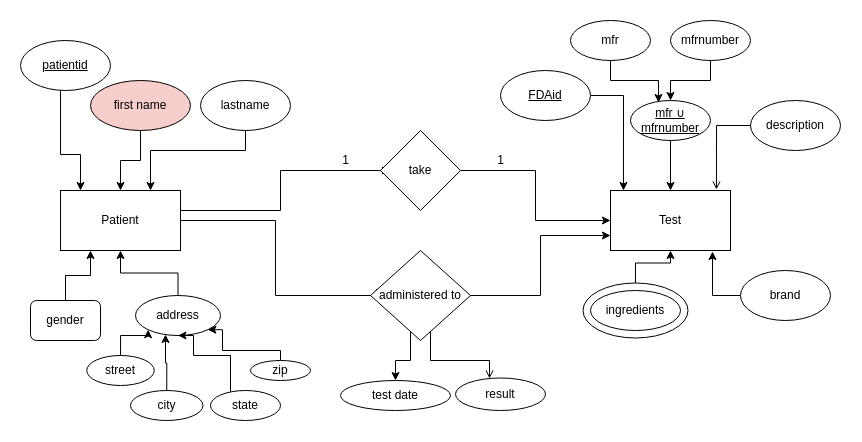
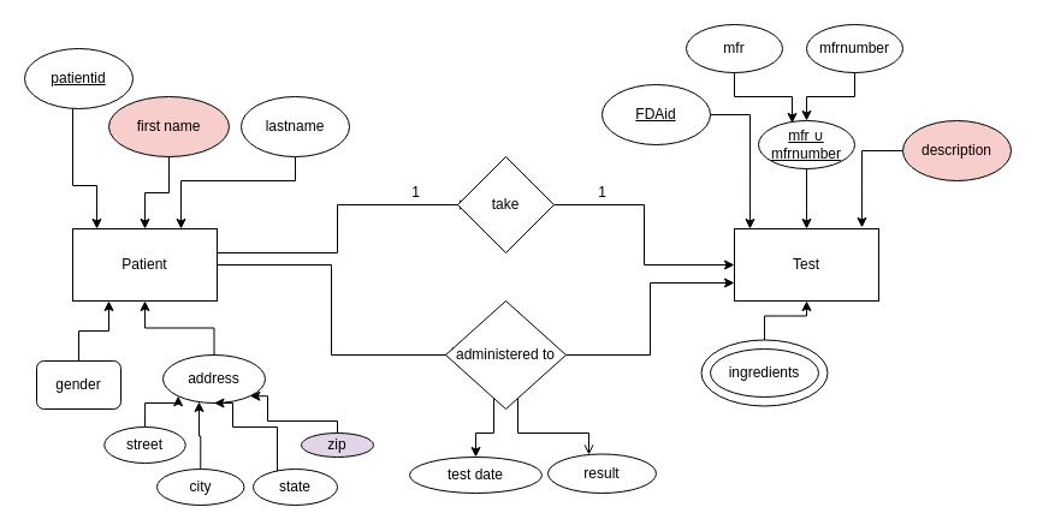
- <mxCell id="31" value="&lt;div&gt;description&lt;br&gt;&lt;/div&gt;" style="ellipse;whiteSpace=wrap;html=1;" parent="1" vertex="1"><mxGeometry x="750" y="100" width="90" height="50" as="geometry" /></mxCell>
+ <mxCell id="31" value="&lt;div&gt;description&lt;br&gt;&lt;/div&gt;" style="ellipse;whiteSpace=wrap;html=1;fillColor=#f8cecc;" parent="1" vertex="1"><mxGeometry x="750" y="100" width="90" height="50" as="geometry" /></mxCell>
- <mxCell id="30" style="edgeStyle=orthogonalEdgeStyle;rounded=0;orthogonalLoop=1;jettySize=auto;html=1;entryX=0.883;entryY=-0.017;entryDx=0;entryDy=0;entryPerimeter=0;endArrow=open;" parent="1" source="31" target="5" edge="1"><mxGeometry relative="1" as="geometry" /></mxCell>
+ <mxCell id="30" style="edgeStyle=orthogonalEdgeStyle;rounded=0;orthogonalLoop=1;jettySize=auto;html=1;entryX=0.883;entryY=-0.017;entryDx=0;entryDy=0;entryPerimeter=0;" parent="1" source="31" target="5" edge="1"><mxGeometry relative="1" as="geometry" /></mxCell>
- <mxCell id="34" style="edgeStyle=orthogonalEdgeStyle;rounded=0;orthogonalLoop=1;jettySize=auto;html=1;entryX=0.85;entryY=1.017;entryDx=0;entryDy=0;entryPerimeter=0;" parent="1" source="35" target="5" edge="1"><mxGeometry relative="1" as="geometry" /></mxCell>
- <mxCell id="35" value="brand" style="ellipse;whiteSpace=wrap;html=1;" parent="1" vertex="1"><mxGeometry x="740" y="270" width="90" height="50" as="geometry" /></mxCell>
- <mxCell id="23" value="&lt;div&gt;zip&lt;/div&gt;" style="ellipse;whiteSpace=wrap;html=1;" parent="1" vertex="1"><mxGeometry x="250" y="360" width="60" height="20" as="geometry" /></mxCell>
+ <mxCell id="23" value="&lt;div&gt;zip&lt;/div&gt;" style="ellipse;whiteSpace=wrap;html=1;fillColor=#e1d5e7;" parent="1" vertex="1"><mxGeometry x="250" y="360" width="60" height="20" as="geometry" /></mxCell>
